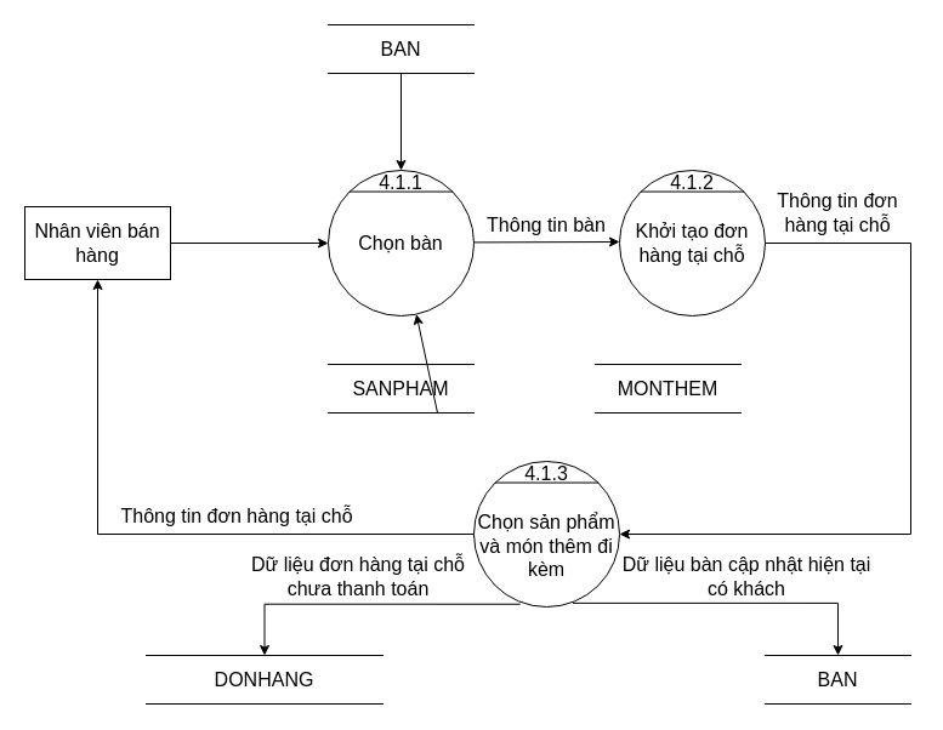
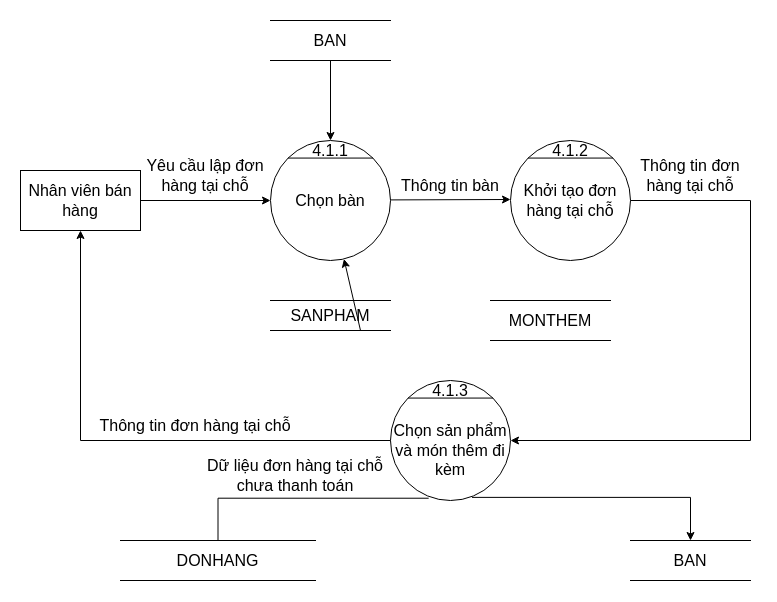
+ <mxCell id="6" value="Yêu cầu lập đơn hàng tại chỗ" style="text;html=1;strokeColor=none;fillColor=none;align=center;verticalAlign=middle;whiteSpace=wrap;rounded=0;fontSize=16;" vertex="1" parent="1"><mxGeometry x="140" y="160" width="130" height="30" as="geometry" /></mxCell>
- <mxCell id="25" value="SANPHAM" style="shape=partialRectangle;whiteSpace=wrap;html=1;left=0;right=0;fillColor=none;fontSize=16;" vertex="1" parent="1"><mxGeometry x="270" y="300" width="120" height="40" as="geometry" /></mxCell>
+ <mxCell id="25" value="SANPHAM" style="shape=partialRectangle;whiteSpace=wrap;html=1;left=0;right=0;fillColor=none;fontSize=16;" vertex="1" parent="1"><mxGeometry x="270" y="300" width="120" height="30" as="geometry" /></mxCell>
- <mxCell id="24" value="&lt;span style=&quot;font-size: 16px&quot;&gt;Dữ liệu bàn cập nhật hiện tại có khách&lt;/span&gt;" style="text;html=1;strokeColor=none;fillColor=none;align=center;verticalAlign=middle;whiteSpace=wrap;rounded=0;" vertex="1" parent="1"><mxGeometry x="510" y="460" width="210" height="30" as="geometry" /></mxCell>
- <mxCell id="21" value="" style="edgeStyle=segmentEdgeStyle;endArrow=classic;html=1;rounded=0;fontSize=16;entryX=0.5;entryY=0;entryDx=0;entryDy=0;exitX=0.318;exitY=0.981;exitDx=0;exitDy=0;exitPerimeter=0;" edge="1" parent="1" source="14" target="18"><mxGeometry width="50" height="50" relative="1" as="geometry"><mxPoint x="250" y="440" as="sourcePoint" /><mxPoint x="330" y="360" as="targetPoint" /></mxGeometry></mxCell>
+ <mxCell id="21" value="" style="edgeStyle=segmentEdgeStyle;endArrow=none;html=1;rounded=0;fontSize=16;entryX=0.5;entryY=0;entryDx=0;entryDy=0;exitX=0.318;exitY=0.981;exitDx=0;exitDy=0;exitPerimeter=0;" edge="1" parent="1" source="14" target="18"><mxGeometry width="50" height="50" relative="1" as="geometry"><mxPoint x="250" y="440" as="sourcePoint" /><mxPoint x="330" y="360" as="targetPoint" /></mxGeometry></mxCell>
